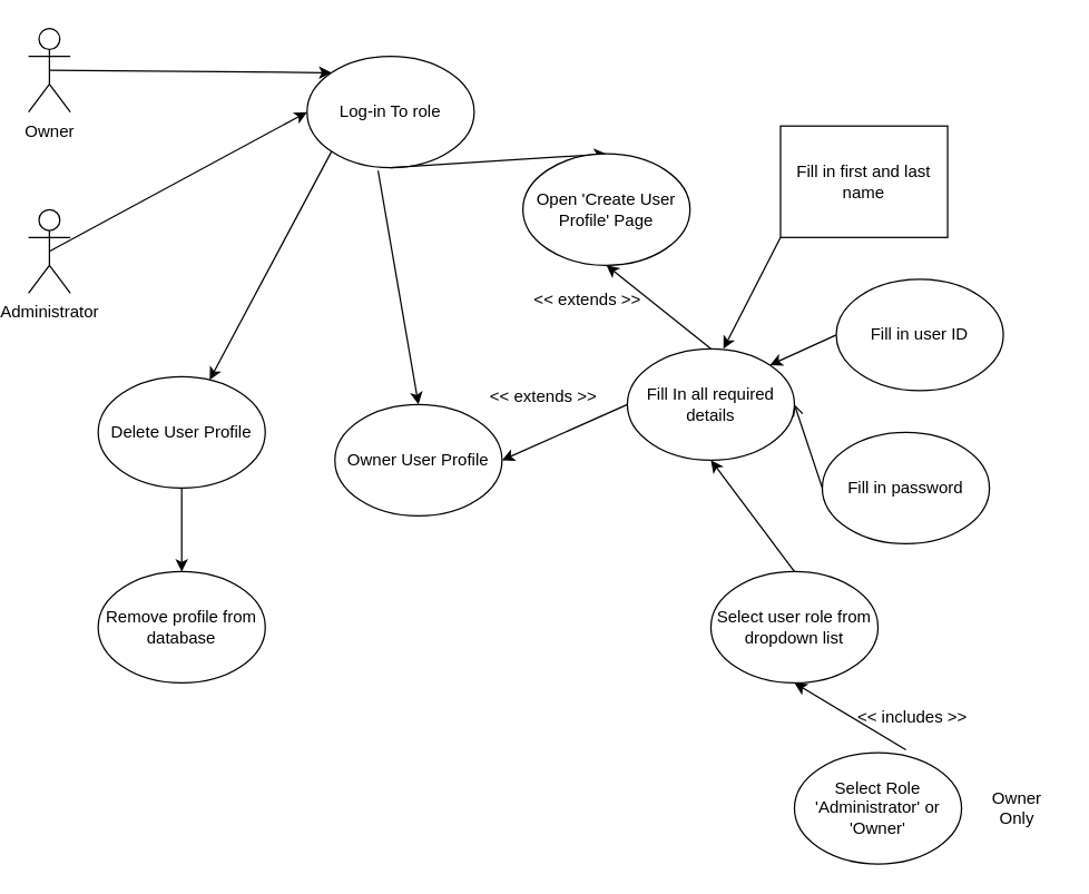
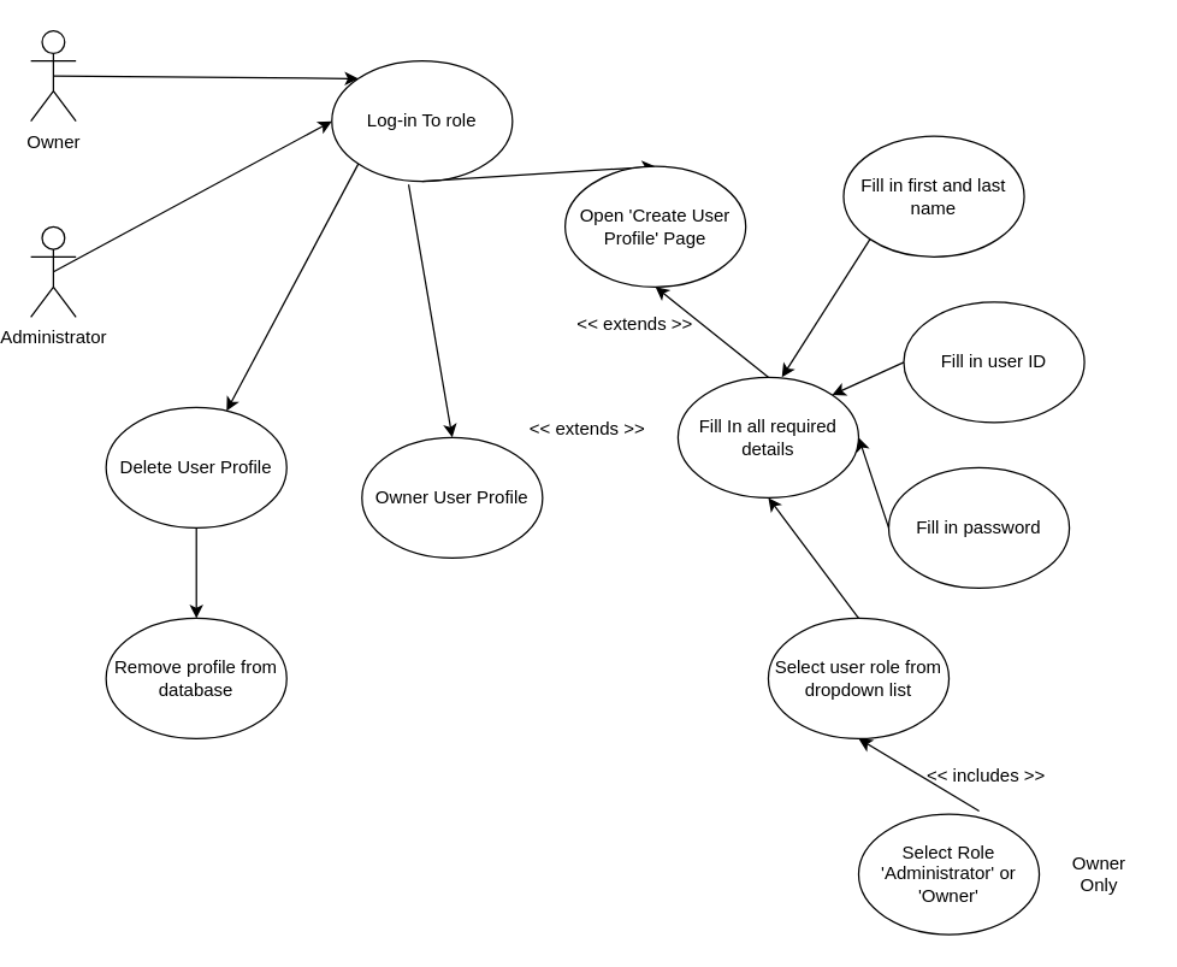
- <mxCell id="12" value="Fill in first and last name" style="whiteSpace=wrap;html=1;rounded=0;" vertex="1" parent="1"><mxGeometry x="560" y="90" width="120" height="80" as="geometry" /></mxCell>
+ <mxCell id="12" value="Fill in first and last name" style="ellipse;whiteSpace=wrap;html=1;" vertex="1" parent="1"><mxGeometry x="560" y="90" width="120" height="80" as="geometry" /></mxCell>
- <mxCell id="18" value="" style="endArrow=open;html=1;rounded=0;exitX=0;exitY=0.5;exitDx=0;exitDy=0;entryX=1;entryY=0.5;entryDx=0;entryDy=0;" edge="1" parent="1" source="14" target="9"><mxGeometry width="50" height="50" relative="1" as="geometry"><mxPoint x="350" y="280" as="sourcePoint" /><mxPoint x="400" y="230" as="targetPoint" /></mxGeometry></mxCell>
+ <mxCell id="18" value="" style="endArrow=classic;html=1;rounded=0;exitX=0;exitY=0.5;exitDx=0;exitDy=0;entryX=1;entryY=0.5;entryDx=0;entryDy=0;" edge="1" parent="1" source="14" target="9"><mxGeometry width="50" height="50" relative="1" as="geometry"><mxPoint x="350" y="280" as="sourcePoint" /><mxPoint x="400" y="230" as="targetPoint" /></mxGeometry></mxCell>
- <mxCell id="21" value="" style="endArrow=classic;html=1;rounded=0;exitX=0;exitY=0.5;exitDx=0;exitDy=0;entryX=1;entryY=0.5;entryDx=0;entryDy=0;" edge="1" parent="1" source="9" target="20"><mxGeometry width="50" height="50" relative="1" as="geometry"><mxPoint x="350" y="280" as="sourcePoint" /><mxPoint x="400" y="230" as="targetPoint" /></mxGeometry></mxCell>
